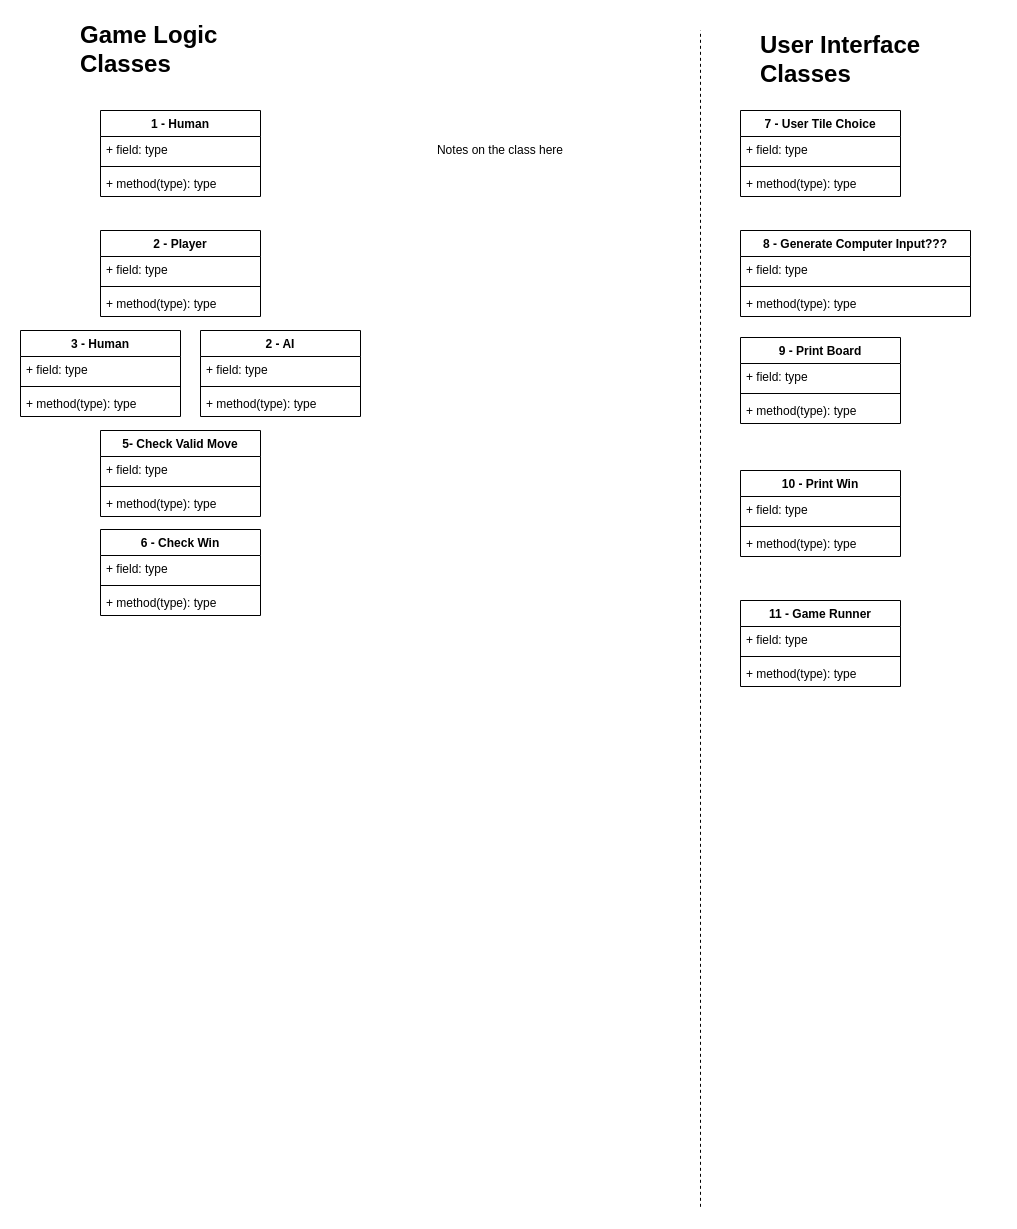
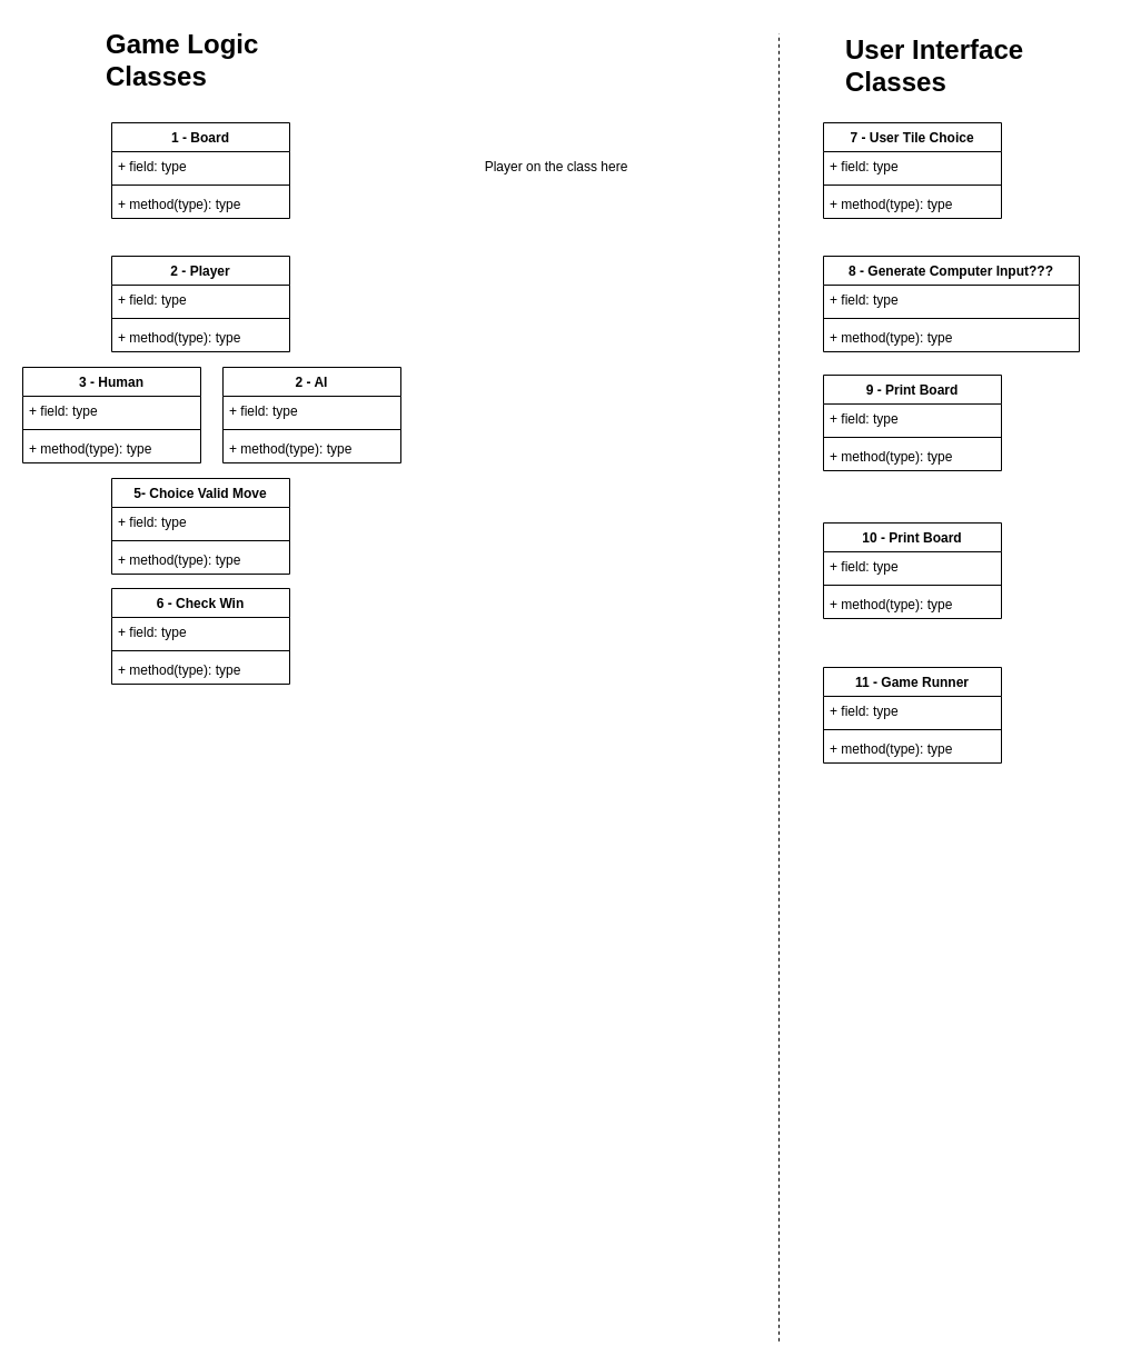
- <mxCell id="6" value="&lt;h1&gt;Game Logic Classes&lt;/h1&gt;" style="text;html=1;strokeColor=none;fillColor=none;spacing=5;spacingTop=-20;whiteSpace=wrap;overflow=hidden;rounded=0;" vertex="1" parent="1"><mxGeometry x="75" y="15" width="240" height="70" as="geometry" /></mxCell>
+ <mxCell id="6" value="&lt;h1&gt;Game Logic Classes&lt;/h1&gt;" style="text;html=1;strokeColor=none;fillColor=none;spacing=5;spacingTop=-20;whiteSpace=wrap;overflow=hidden;rounded=0;" vertex="1" parent="1"><mxGeometry x="90" y="20" width="240" height="70" as="geometry" /></mxCell>
- <mxCell id="2" value="1 - Human" style="swimlane;fontStyle=1;align=center;verticalAlign=top;childLayout=stackLayout;horizontal=1;startSize=26;horizontalStack=0;resizeParent=1;resizeParentMax=0;resizeLast=0;collapsible=1;marginBottom=0;" vertex="1" parent="1"><mxGeometry x="100" y="110" width="160" height="86" as="geometry" /></mxCell>
+ <mxCell id="2" value="1 - Board" style="swimlane;fontStyle=1;align=center;verticalAlign=top;childLayout=stackLayout;horizontal=1;startSize=26;horizontalStack=0;resizeParent=1;resizeParentMax=0;resizeLast=0;collapsible=1;marginBottom=0;" vertex="1" parent="1"><mxGeometry x="100" y="110" width="160" height="86" as="geometry" /></mxCell>
- <mxCell id="17" value="Notes on the class here" style="text;html=1;strokeColor=none;fillColor=none;align=center;verticalAlign=middle;whiteSpace=wrap;rounded=0;" vertex="1" parent="1"><mxGeometry x="340" y="110" width="320" height="80" as="geometry" /></mxCell>
+ <mxCell id="17" value="Player on the class here" style="text;html=1;strokeColor=none;fillColor=none;align=center;verticalAlign=middle;whiteSpace=wrap;rounded=0;" vertex="1" parent="1"><mxGeometry x="340" y="110" width="320" height="80" as="geometry" /></mxCell>
- <mxCell id="26" value="5- Check Valid Move" style="swimlane;fontStyle=1;align=center;verticalAlign=top;childLayout=stackLayout;horizontal=1;startSize=26;horizontalStack=0;resizeParent=1;resizeParentMax=0;resizeLast=0;collapsible=1;marginBottom=0;" vertex="1" parent="1"><mxGeometry x="100" y="430" width="160" height="86" as="geometry" /></mxCell>
+ <mxCell id="26" value="5- Choice Valid Move" style="swimlane;fontStyle=1;align=center;verticalAlign=top;childLayout=stackLayout;horizontal=1;startSize=26;horizontalStack=0;resizeParent=1;resizeParentMax=0;resizeLast=0;collapsible=1;marginBottom=0;" vertex="1" parent="1"><mxGeometry x="100" y="430" width="160" height="86" as="geometry" /></mxCell>
- <mxCell id="46" value="10 - Print Win" style="swimlane;fontStyle=1;align=center;verticalAlign=top;childLayout=stackLayout;horizontal=1;startSize=26;horizontalStack=0;resizeParent=1;resizeParentMax=0;resizeLast=0;collapsible=1;marginBottom=0;" vertex="1" parent="1"><mxGeometry x="740" y="470" width="160" height="86" as="geometry" /></mxCell>
+ <mxCell id="46" value="10 - Print Board" style="swimlane;fontStyle=1;align=center;verticalAlign=top;childLayout=stackLayout;horizontal=1;startSize=26;horizontalStack=0;resizeParent=1;resizeParentMax=0;resizeLast=0;collapsible=1;marginBottom=0;" vertex="1" parent="1"><mxGeometry x="740" y="470" width="160" height="86" as="geometry" /></mxCell>
